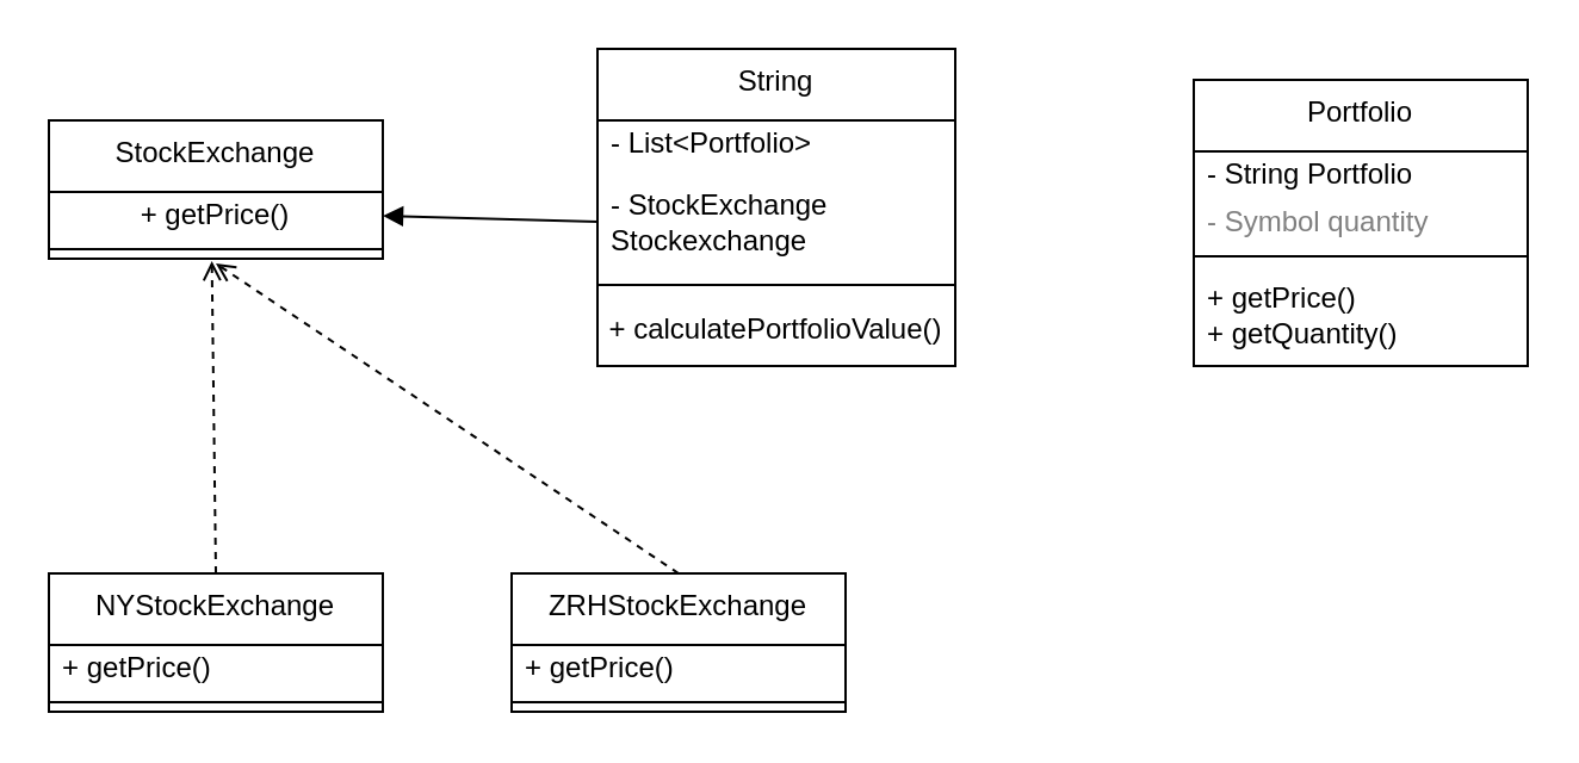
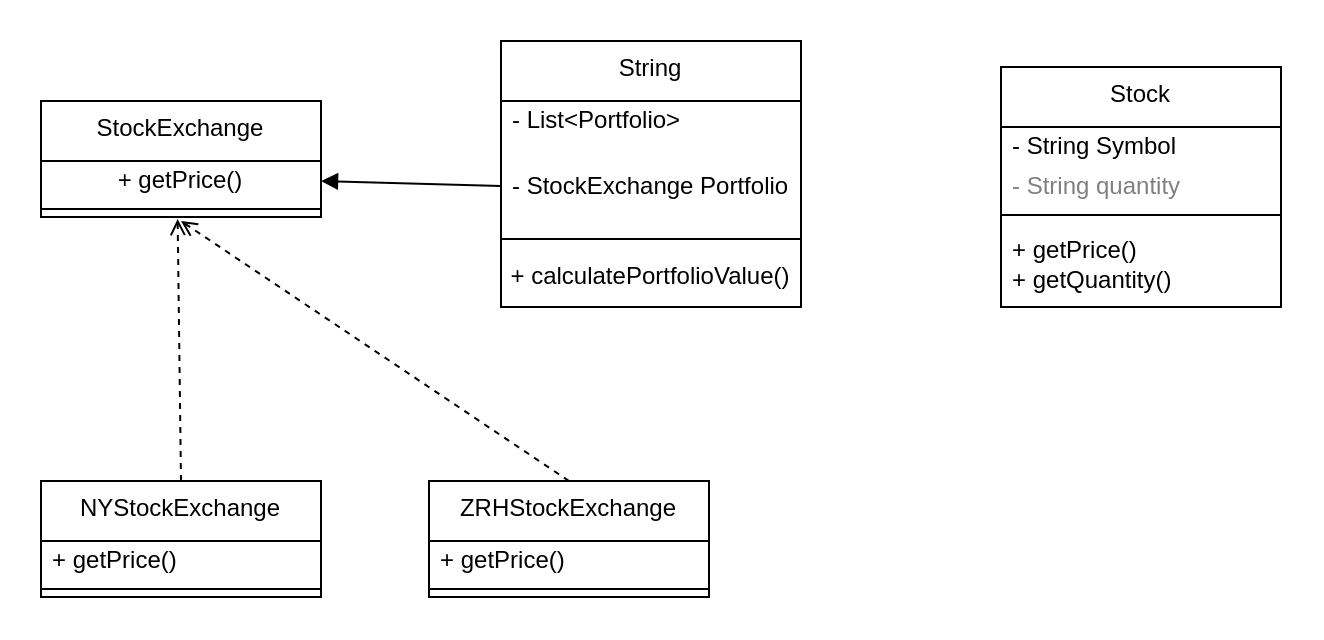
- <mxCell id="10" value="Portfolio" style="swimlane;fontStyle=0;align=center;verticalAlign=top;childLayout=stackLayout;horizontal=1;startSize=30;horizontalStack=0;resizeParent=1;resizeParentMax=0;resizeLast=0;collapsible=0;marginBottom=0;html=1;whiteSpace=wrap;" vertex="1" parent="1"><mxGeometry x="500" y="33" width="140" height="120" as="geometry" /></mxCell>
+ <mxCell id="10" value="Stock" style="swimlane;fontStyle=0;align=center;verticalAlign=top;childLayout=stackLayout;horizontal=1;startSize=30;horizontalStack=0;resizeParent=1;resizeParentMax=0;resizeLast=0;collapsible=0;marginBottom=0;html=1;whiteSpace=wrap;" vertex="1" parent="1"><mxGeometry x="500" y="33" width="140" height="120" as="geometry" /></mxCell>
- <mxCell id="11" value="- String Portfolio" style="text;html=1;strokeColor=none;fillColor=none;align=left;verticalAlign=middle;spacingLeft=4;spacingRight=4;overflow=hidden;rotatable=0;points=[[0,0.5],[1,0.5]];portConstraint=eastwest;whiteSpace=wrap;" vertex="1" parent="10"><mxGeometry y="30" width="140" height="20" as="geometry" /></mxCell>
+ <mxCell id="11" value="- String Symbol" style="text;html=1;strokeColor=none;fillColor=none;align=left;verticalAlign=middle;spacingLeft=4;spacingRight=4;overflow=hidden;rotatable=0;points=[[0,0.5],[1,0.5]];portConstraint=eastwest;whiteSpace=wrap;" vertex="1" parent="10"><mxGeometry y="30" width="140" height="20" as="geometry" /></mxCell>
- <mxCell id="7" value="- StockExchange Stockexchange" style="text;html=1;strokeColor=none;fillColor=none;align=left;verticalAlign=middle;spacingLeft=4;spacingRight=4;overflow=hidden;rotatable=0;points=[[0,0.5],[1,0.5]];portConstraint=eastwest;whiteSpace=wrap;" vertex="1" parent="5"><mxGeometry y="50" width="150" height="45" as="geometry" /></mxCell>
+ <mxCell id="7" value="- StockExchange Portfolio" style="text;html=1;strokeColor=none;fillColor=none;align=left;verticalAlign=middle;spacingLeft=4;spacingRight=4;overflow=hidden;rotatable=0;points=[[0,0.5],[1,0.5]];portConstraint=eastwest;whiteSpace=wrap;" vertex="1" parent="5"><mxGeometry y="50" width="150" height="45" as="geometry" /></mxCell>
- <mxCell id="12" value="- Symbol quantity" style="text;html=1;strokeColor=none;fillColor=none;align=left;verticalAlign=middle;spacingLeft=4;spacingRight=4;overflow=hidden;rotatable=0;points=[[0,0.5],[1,0.5]];portConstraint=eastwest;fontColor=#808080;whiteSpace=wrap;" vertex="1" parent="10"><mxGeometry y="50" width="140" height="20" as="geometry" /></mxCell>
+ <mxCell id="12" value="- String quantity" style="text;html=1;strokeColor=none;fillColor=none;align=left;verticalAlign=middle;spacingLeft=4;spacingRight=4;overflow=hidden;rotatable=0;points=[[0,0.5],[1,0.5]];portConstraint=eastwest;fontColor=#808080;whiteSpace=wrap;" vertex="1" parent="10"><mxGeometry y="50" width="140" height="20" as="geometry" /></mxCell>
